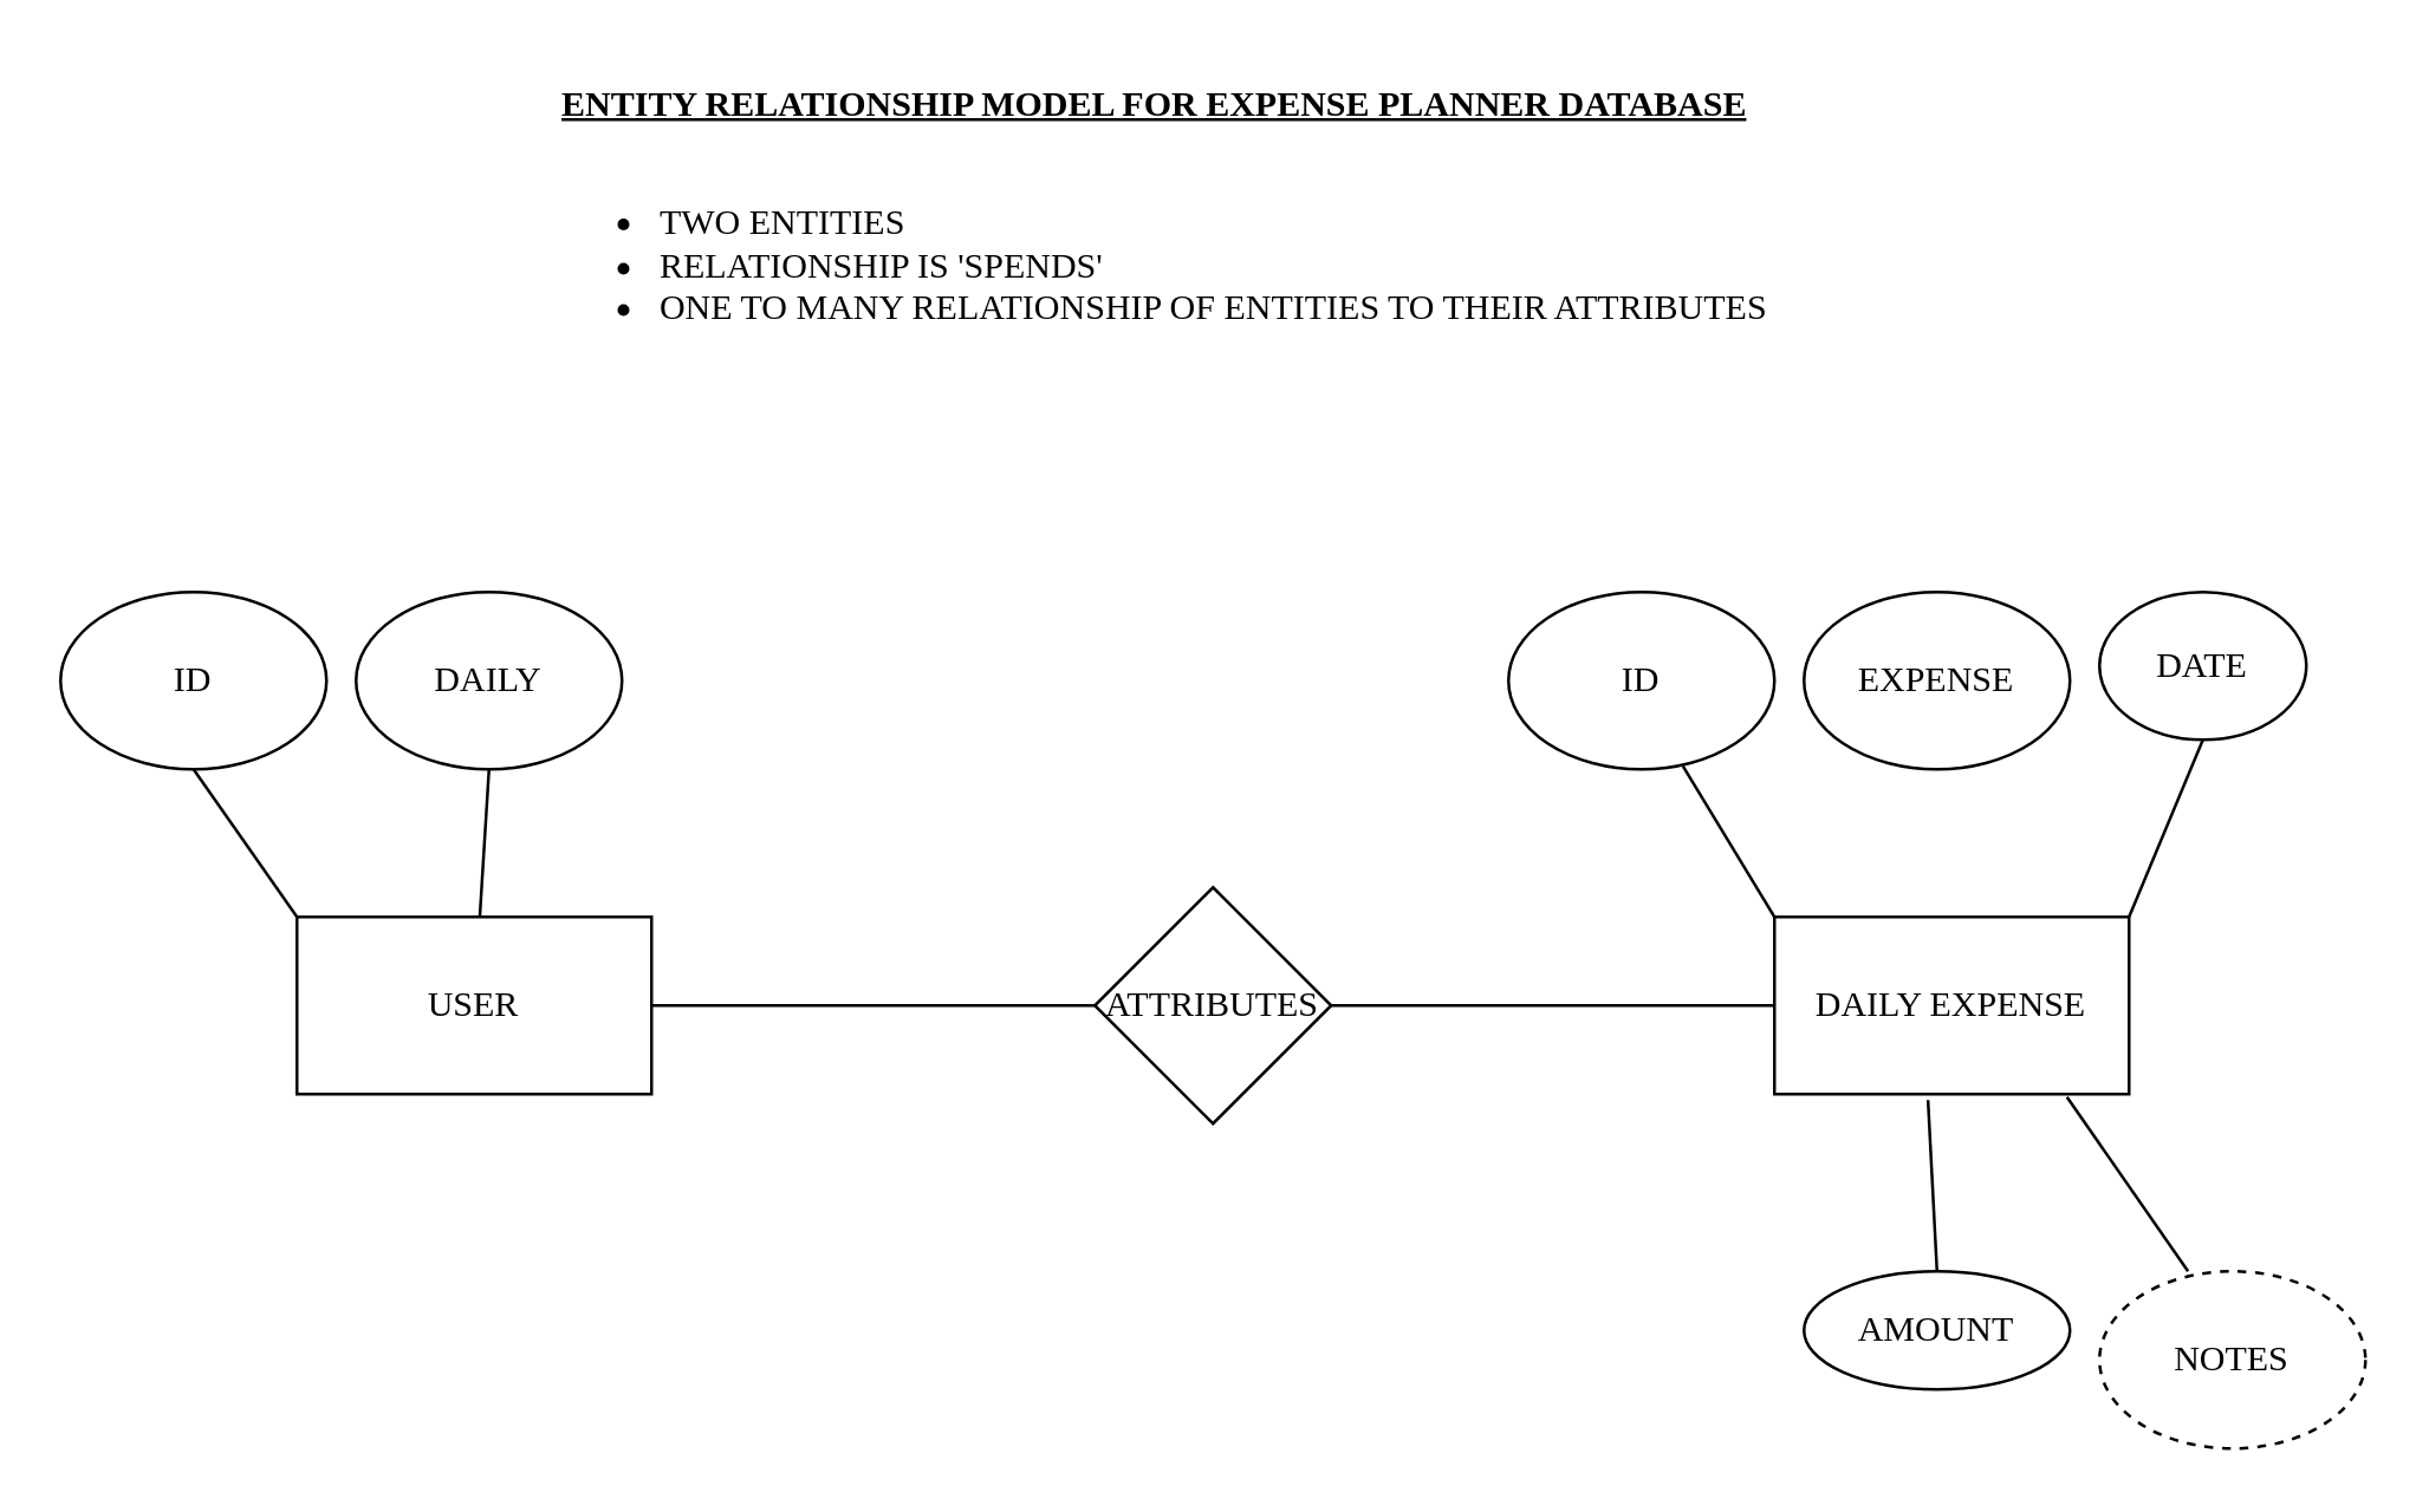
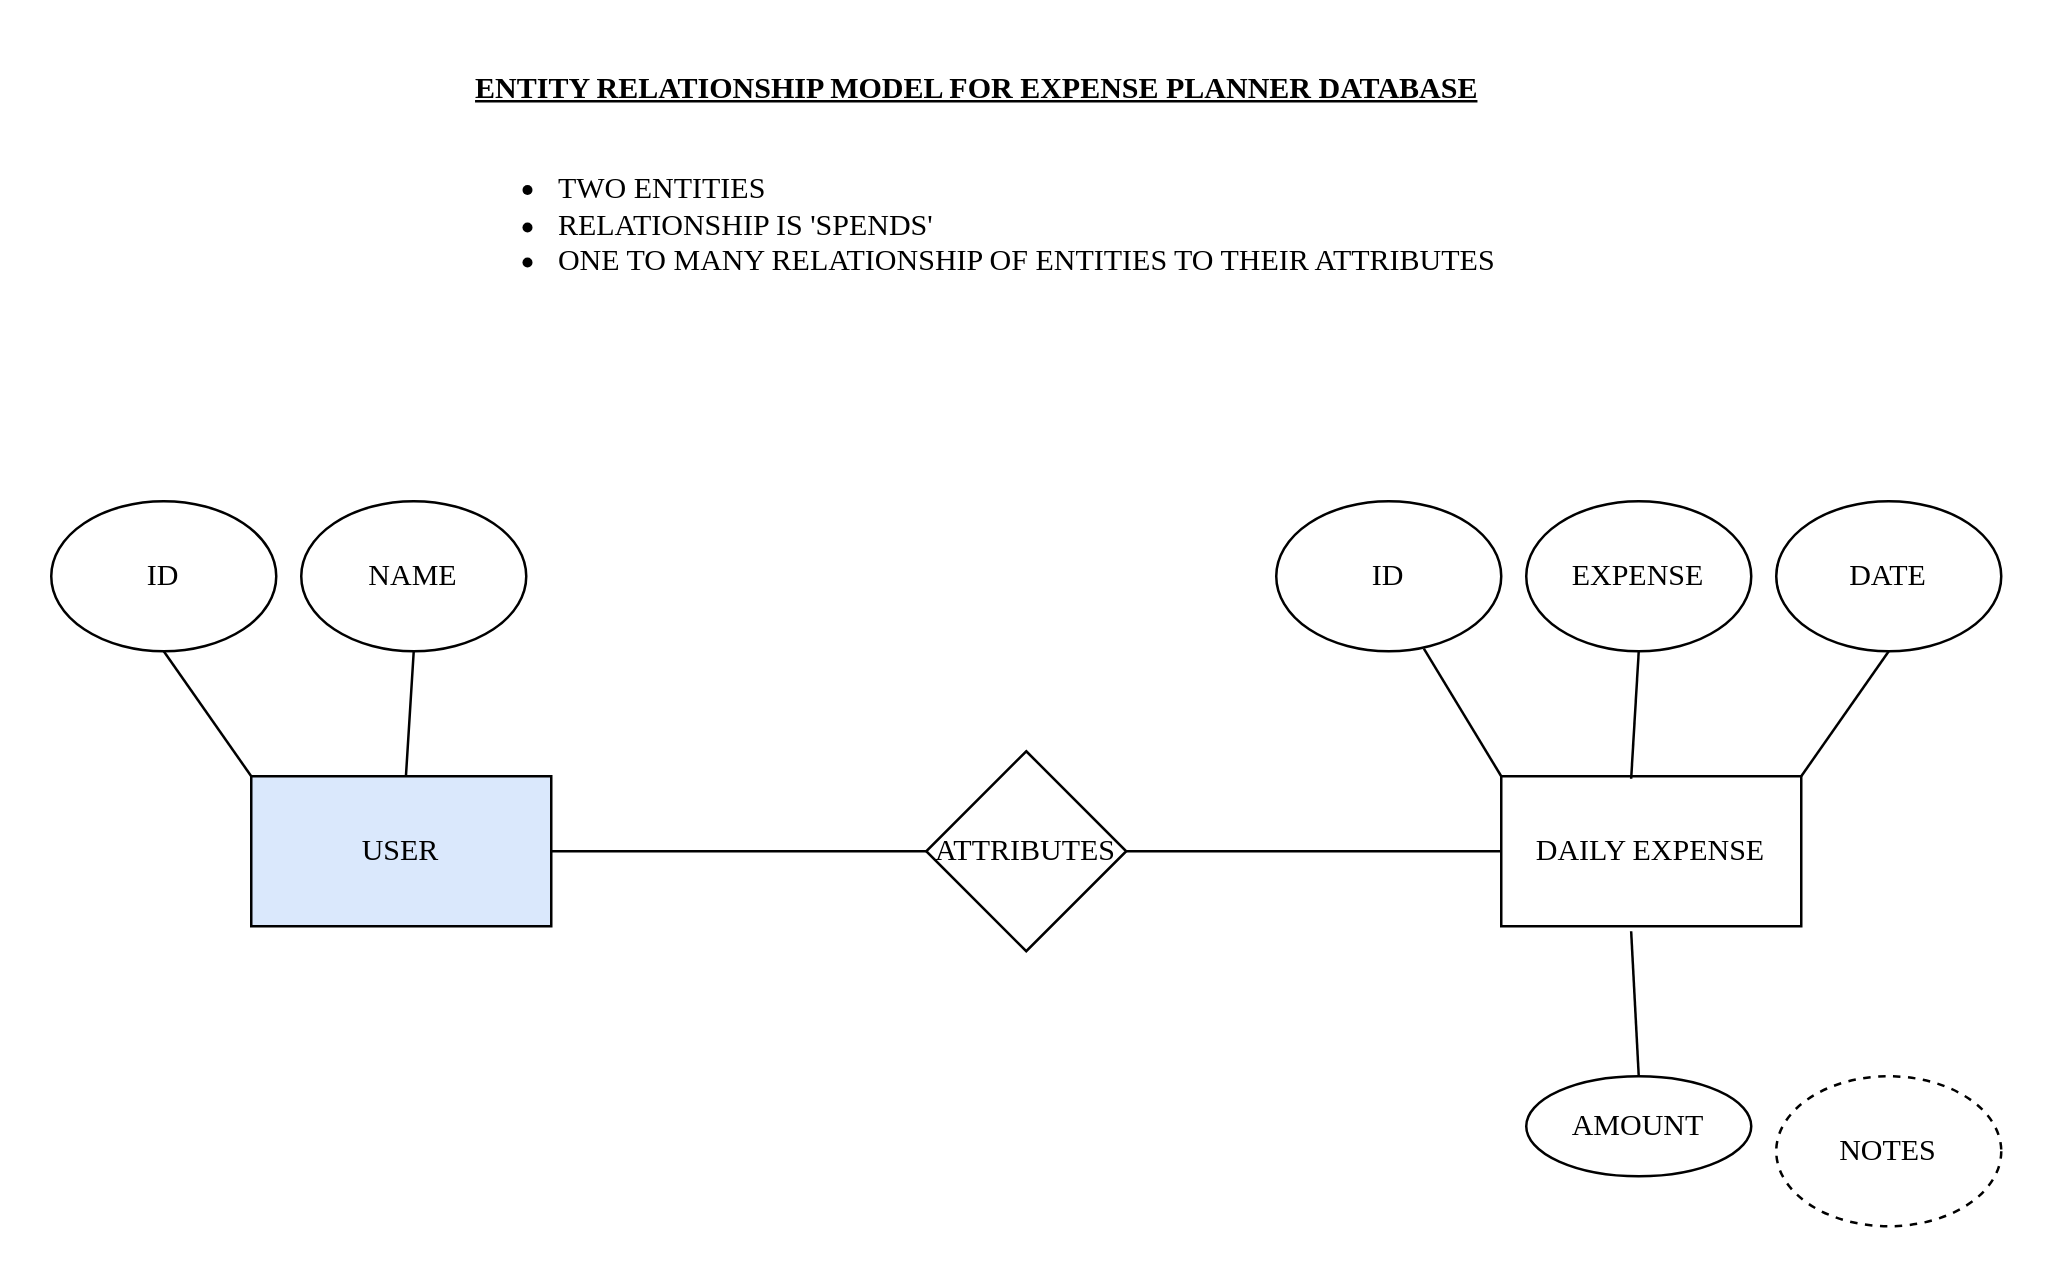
- <mxCell id="12" value="DATE" style="ellipse;whiteSpace=wrap;html=1;fontFamily=Lucida Console;" vertex="1" parent="1"><mxGeometry x="710" y="200" width="70" height="50" as="geometry" /></mxCell>
+ <mxCell id="12" value="DATE" style="ellipse;whiteSpace=wrap;html=1;fontFamily=Lucida Console;" vertex="1" parent="1"><mxGeometry x="710" y="200" width="90" height="60" as="geometry" /></mxCell>
- <mxCell id="8" value="DAILY" style="ellipse;whiteSpace=wrap;html=1;fontFamily=Lucida Console;" vertex="1" parent="1"><mxGeometry x="120" y="200" width="90" height="60" as="geometry" /></mxCell>
+ <mxCell id="8" value="NAME" style="ellipse;whiteSpace=wrap;html=1;fontFamily=Lucida Console;" vertex="1" parent="1"><mxGeometry x="120" y="200" width="90" height="60" as="geometry" /></mxCell>
+ <mxCell id="17" value="" style="endArrow=none;html=1;rounded=0;fontFamily=Lucida Console;exitX=0.433;exitY=0.017;exitDx=0;exitDy=0;exitPerimeter=0;entryX=0.5;entryY=1;entryDx=0;entryDy=0;" edge="1" parent="1" source="2" target="13"><mxGeometry width="50" height="50" relative="1" as="geometry"><mxPoint x="650" y="270" as="sourcePoint" /><mxPoint x="679.199" y="218.09" as="targetPoint" /></mxGeometry></mxCell>
- <mxCell id="3" value="&lt;font face=&quot;Lucida Console&quot;&gt;USER&lt;/font&gt;" style="rounded=0;whiteSpace=wrap;html=1;" vertex="1" parent="1"><mxGeometry x="100" y="310" width="120" height="60" as="geometry" /></mxCell>
+ <mxCell id="3" value="&lt;font face=&quot;Lucida Console&quot;&gt;USER&lt;/font&gt;" style="rounded=0;whiteSpace=wrap;html=1;fillColor=#dae8fc;" vertex="1" parent="1"><mxGeometry x="100" y="310" width="120" height="60" as="geometry" /></mxCell>
- <mxCell id="20" value="" style="endArrow=none;html=1;rounded=0;fontFamily=Lucida Console;exitX=0.333;exitY=0;exitDx=0;exitDy=0;exitPerimeter=0;entryX=0.825;entryY=1.017;entryDx=0;entryDy=0;entryPerimeter=0;" edge="1" parent="1" source="15" target="2"><mxGeometry width="50" height="50" relative="1" as="geometry"><mxPoint x="720" y="390" as="sourcePoint" /><mxPoint x="749.199" y="338.09" as="targetPoint" /></mxGeometry></mxCell>
